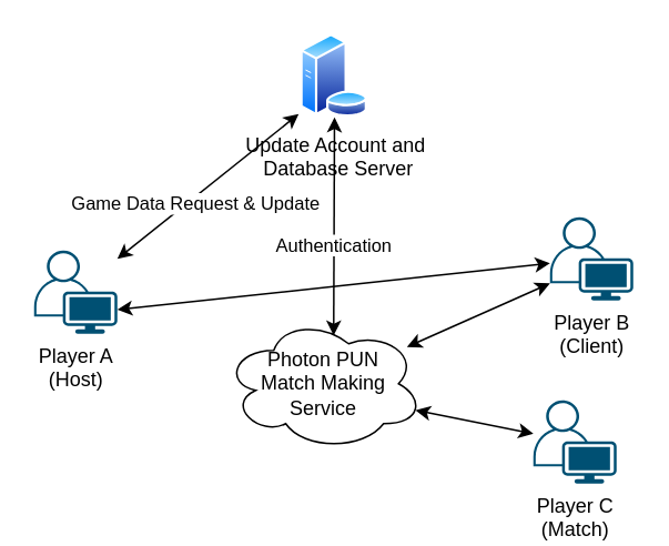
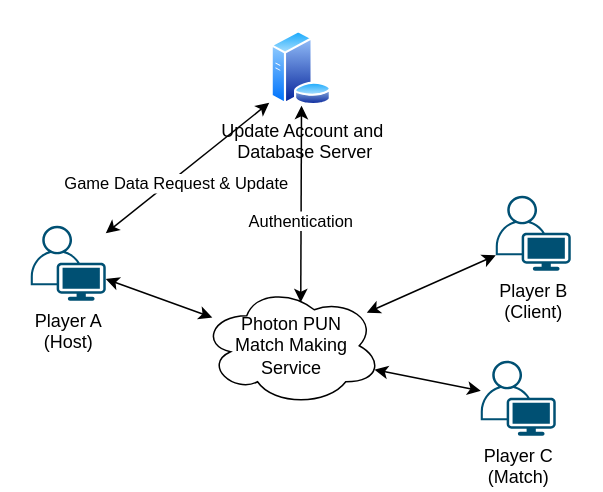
- <mxCell id="7" value="" style="endArrow=classic;startArrow=classic;html=1;rounded=0;exitX=1;exitY=0.71;exitDx=0;exitDy=0;exitPerimeter=0;" edge="1" parent="1" source="4" target="3"><mxGeometry width="50" height="50" relative="1" as="geometry"><mxPoint x="190" y="120" as="sourcePoint" /><mxPoint x="240" y="70" as="targetPoint" /></mxGeometry></mxCell>
+ <mxCell id="7" value="" style="endArrow=classic;startArrow=classic;html=1;rounded=0;exitX=1;exitY=0.71;exitDx=0;exitDy=0;exitPerimeter=0;" edge="1" parent="1" source="4" target="2"><mxGeometry width="50" height="50" relative="1" as="geometry"><mxPoint x="190" y="120" as="sourcePoint" /><mxPoint x="240" y="70" as="targetPoint" /></mxGeometry></mxCell>
